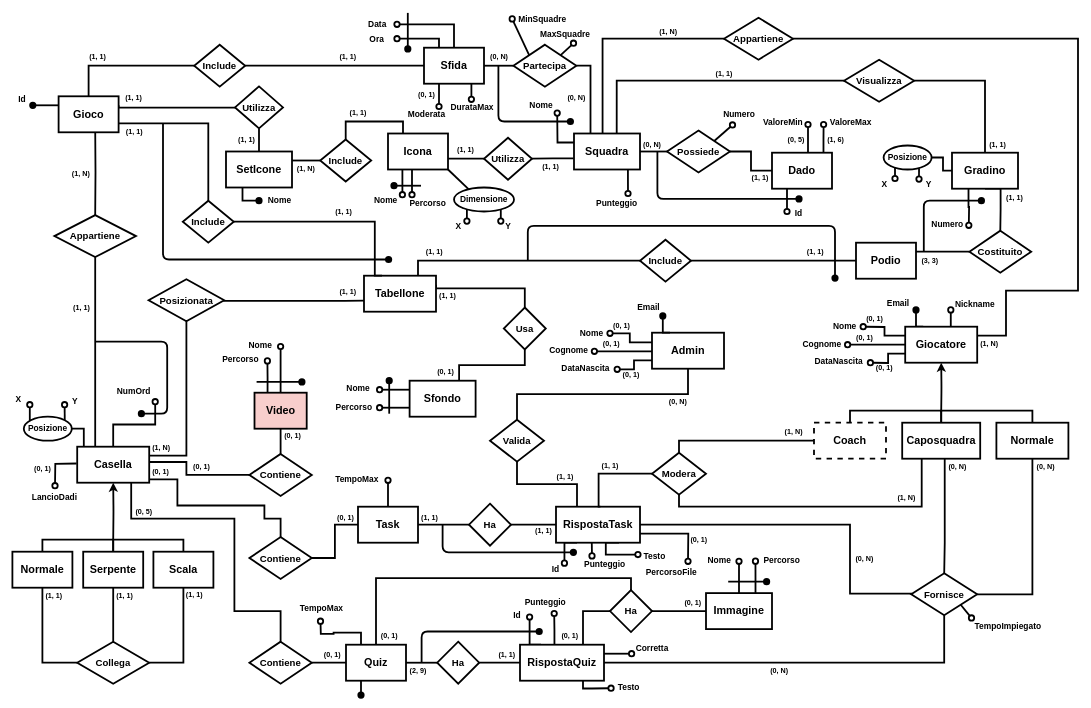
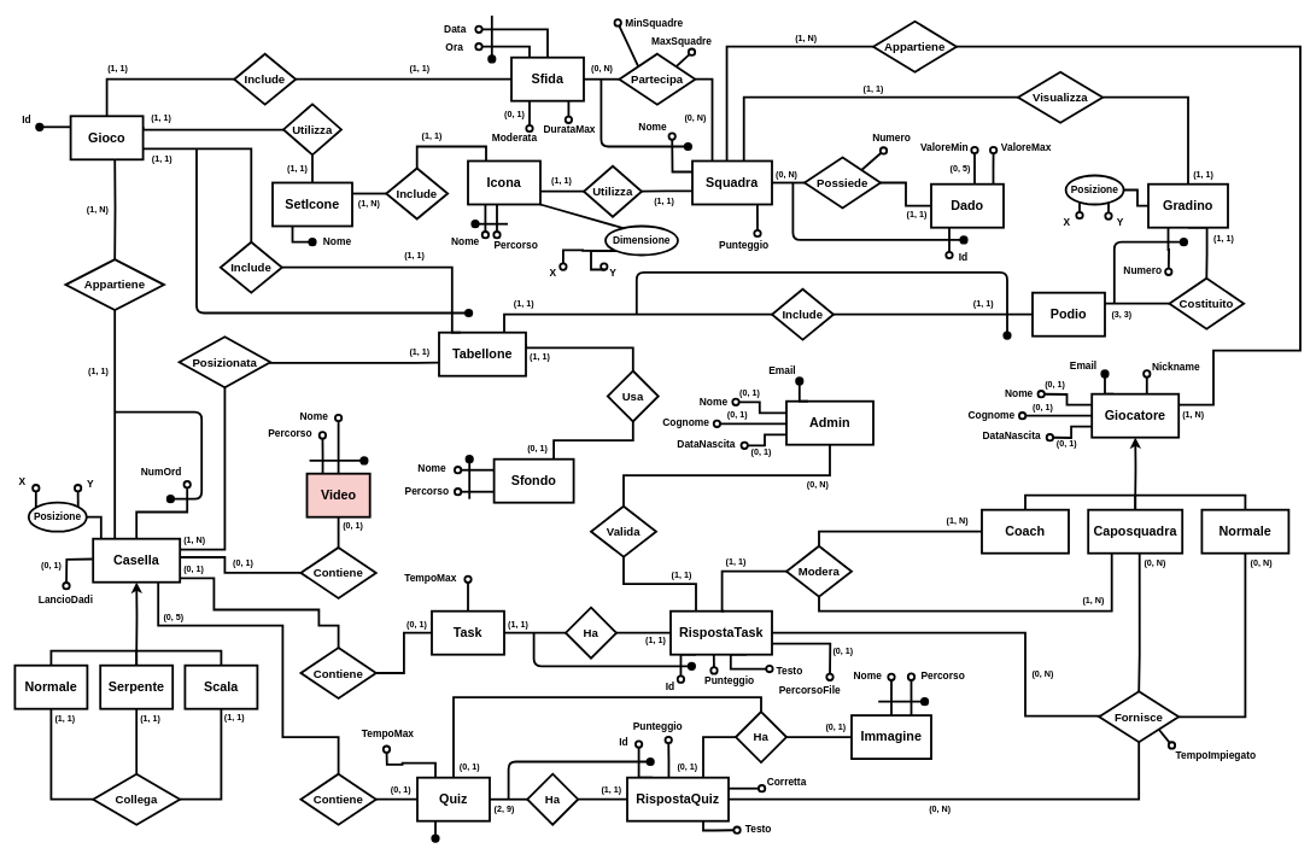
- <mxCell id="266" value="&lt;font style=&quot;font-size: 12px&quot;&gt;&lt;b&gt;(1, 6)&lt;/b&gt;&lt;/font&gt;" style="text;html=1;align=center;verticalAlign=middle;resizable=0;points=[];autosize=1;strokeColor=none;fillColor=none;fontSize=14;" parent="1" vertex="1"><mxGeometry x="1373" y="220" width="38" height="22" as="geometry" /></mxCell>
- <mxCell id="138" value="Dimensione" style="ellipse;whiteSpace=wrap;html=1;fontSize=14;strokeWidth=3;shadow=0;fontStyle=1" parent="1" vertex="1"><mxGeometry x="756" y="312" width="100" height="40" as="geometry" /></mxCell>
+ <mxCell id="138" value="Dimensione" style="ellipse;whiteSpace=wrap;html=1;fontSize=14;strokeWidth=3;shadow=0;fontStyle=1" parent="1" vertex="1"><mxGeometry x="836" y="312" width="100" height="40" as="geometry" /></mxCell>
- <mxCell id="114" value="Coach" style="rounded=0;whiteSpace=wrap;html=1;strokeWidth=3;fontSize=18;shadow=0;fontStyle=1;dashed=1;" parent="1" vertex="1"><mxGeometry x="1356" y="704" width="120" height="60" as="geometry" /></mxCell>
+ <mxCell id="114" value="Coach" style="rounded=0;whiteSpace=wrap;html=1;strokeWidth=3;fontSize=18;shadow=0;fontStyle=1" parent="1" vertex="1"><mxGeometry x="1356" y="704" width="120" height="60" as="geometry" /></mxCell>
